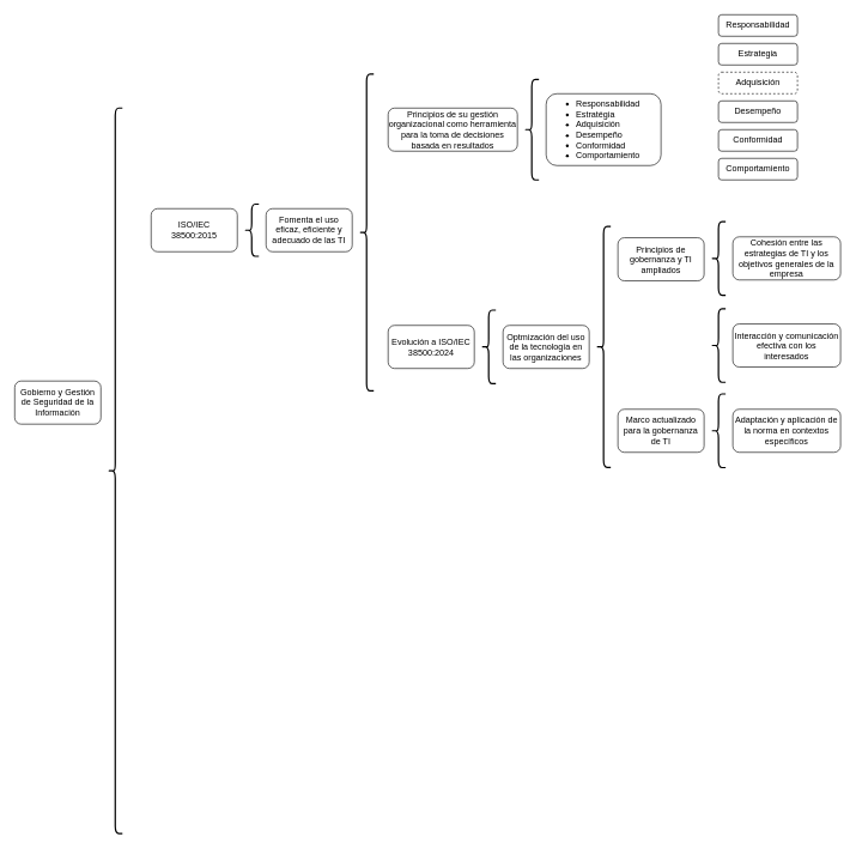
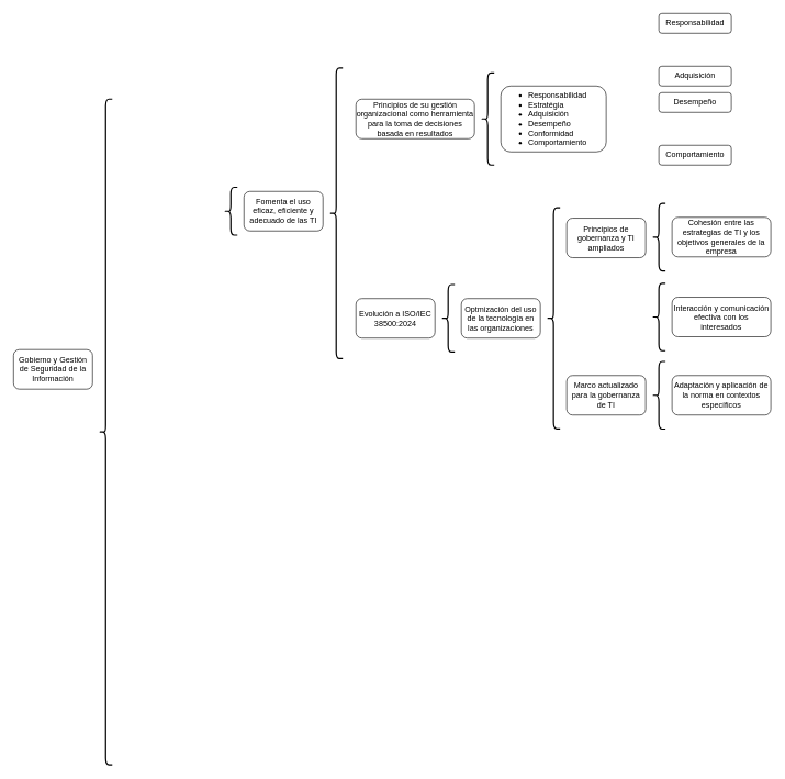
- <mxCell id="24" value="Estrategia" style="rounded=1;whiteSpace=wrap;html=1;" vertex="1" parent="1"><mxGeometry x="1000" y="60" width="110" height="30" as="geometry" /></mxCell>
- <mxCell id="25" value="Adquisición" style="rounded=1;whiteSpace=wrap;html=1;dashed=1;" vertex="1" parent="1"><mxGeometry x="1000" width="110" height="30" as="geometry" y="100" /></mxCell>
+ <mxCell id="25" value="Adquisición" style="rounded=1;whiteSpace=wrap;html=1;" vertex="1" parent="1"><mxGeometry x="1000" width="110" height="30" as="geometry" y="100" /></mxCell>
- <mxCell id="27" value="Conformidad" style="rounded=1;whiteSpace=wrap;html=1;" vertex="1" parent="1"><mxGeometry x="1000" y="180" width="110" height="30" as="geometry" /></mxCell>
- <mxCell id="4" value="ISO/IEC&lt;div&gt;38500:2015&lt;/div&gt;" style="rounded=1;whiteSpace=wrap;html=1;" vertex="1" parent="1"><mxGeometry x="210" y="290" width="120" height="60" as="geometry" /></mxCell>
